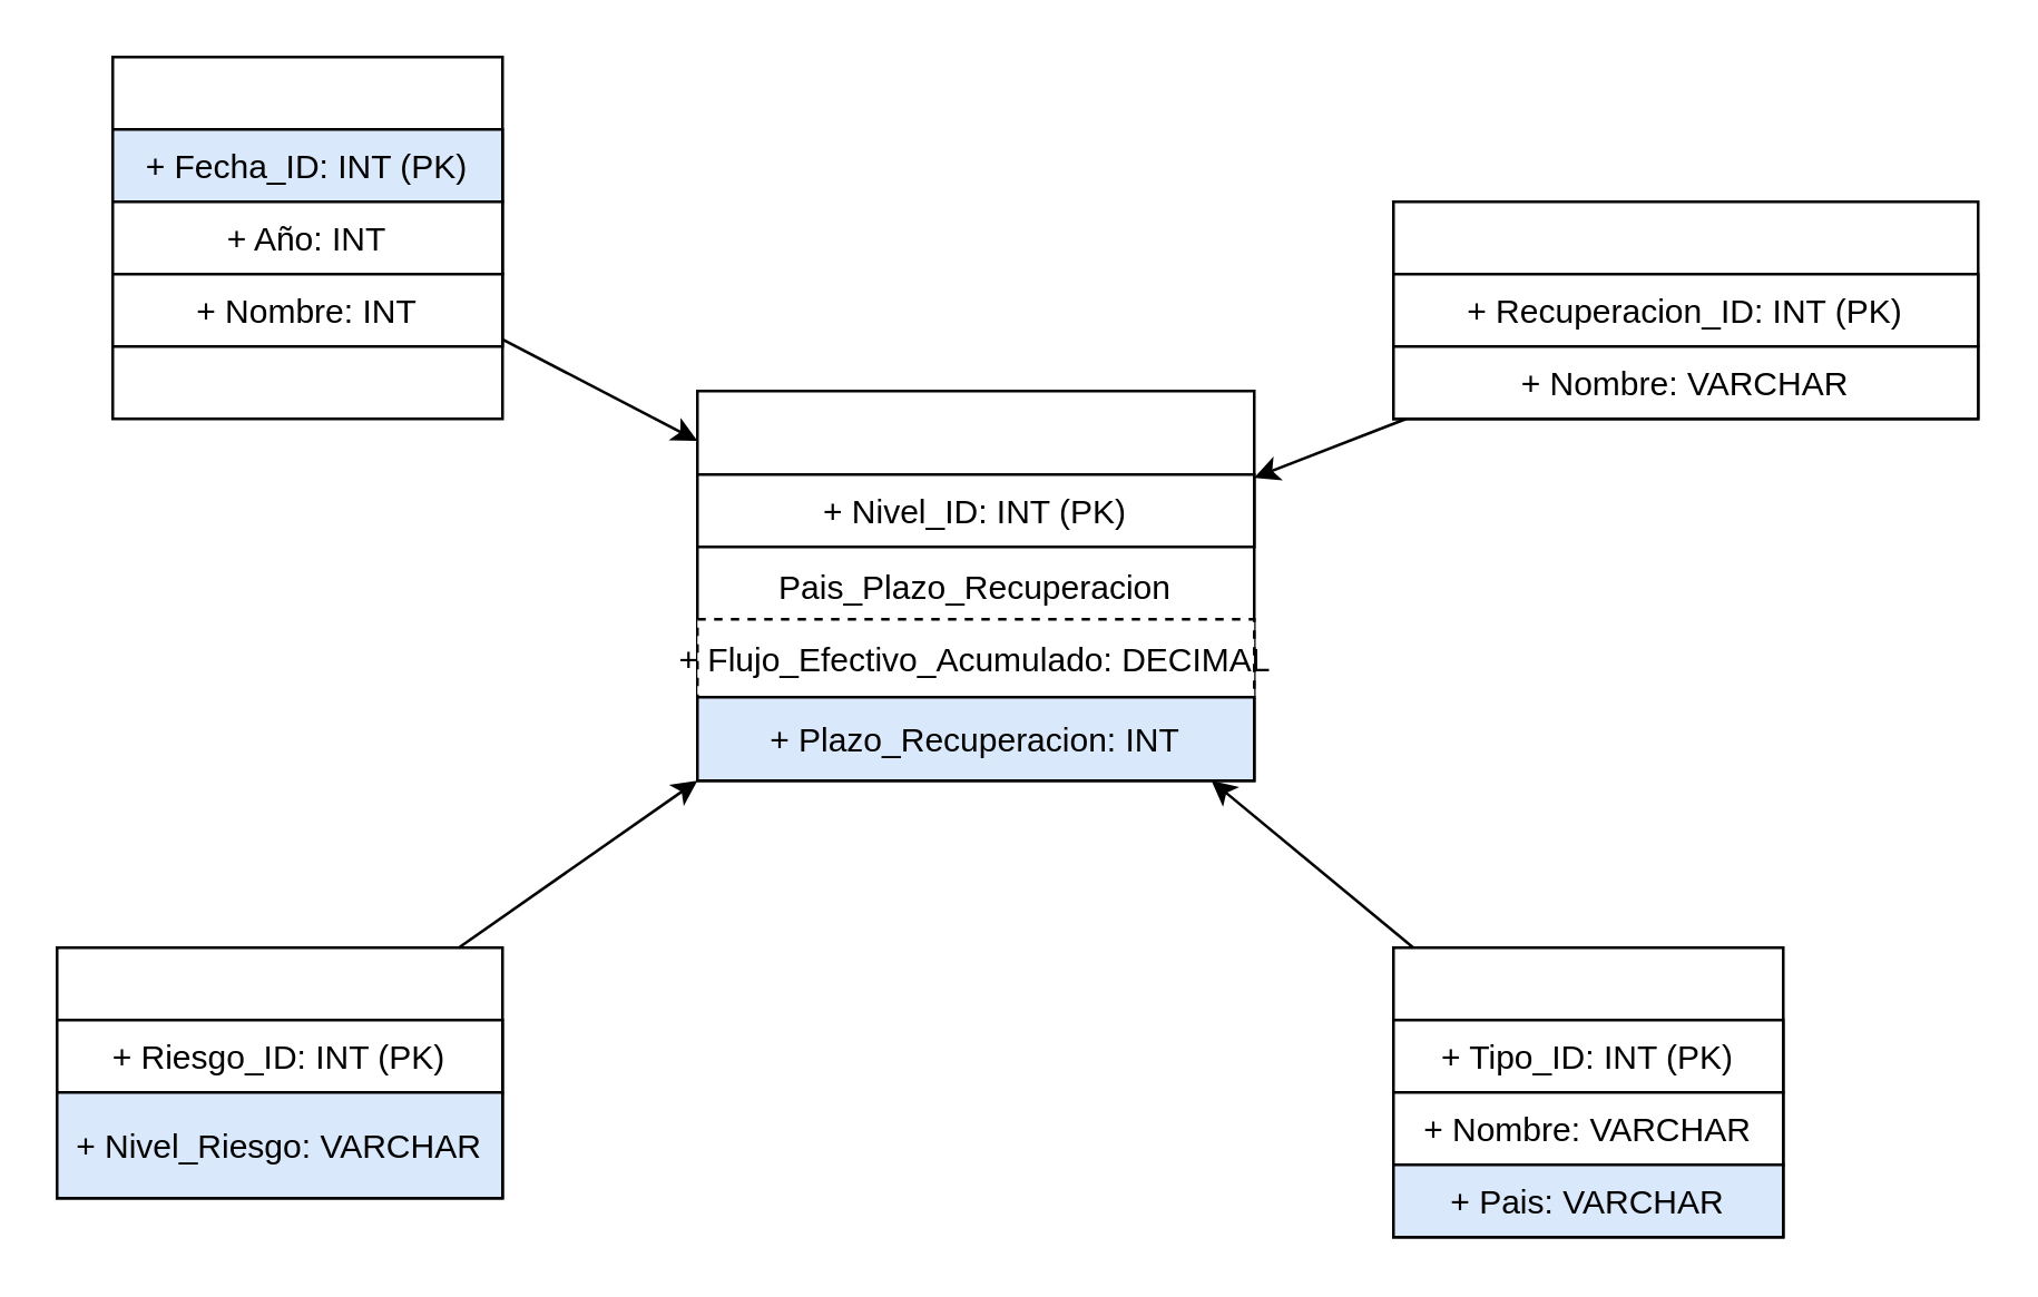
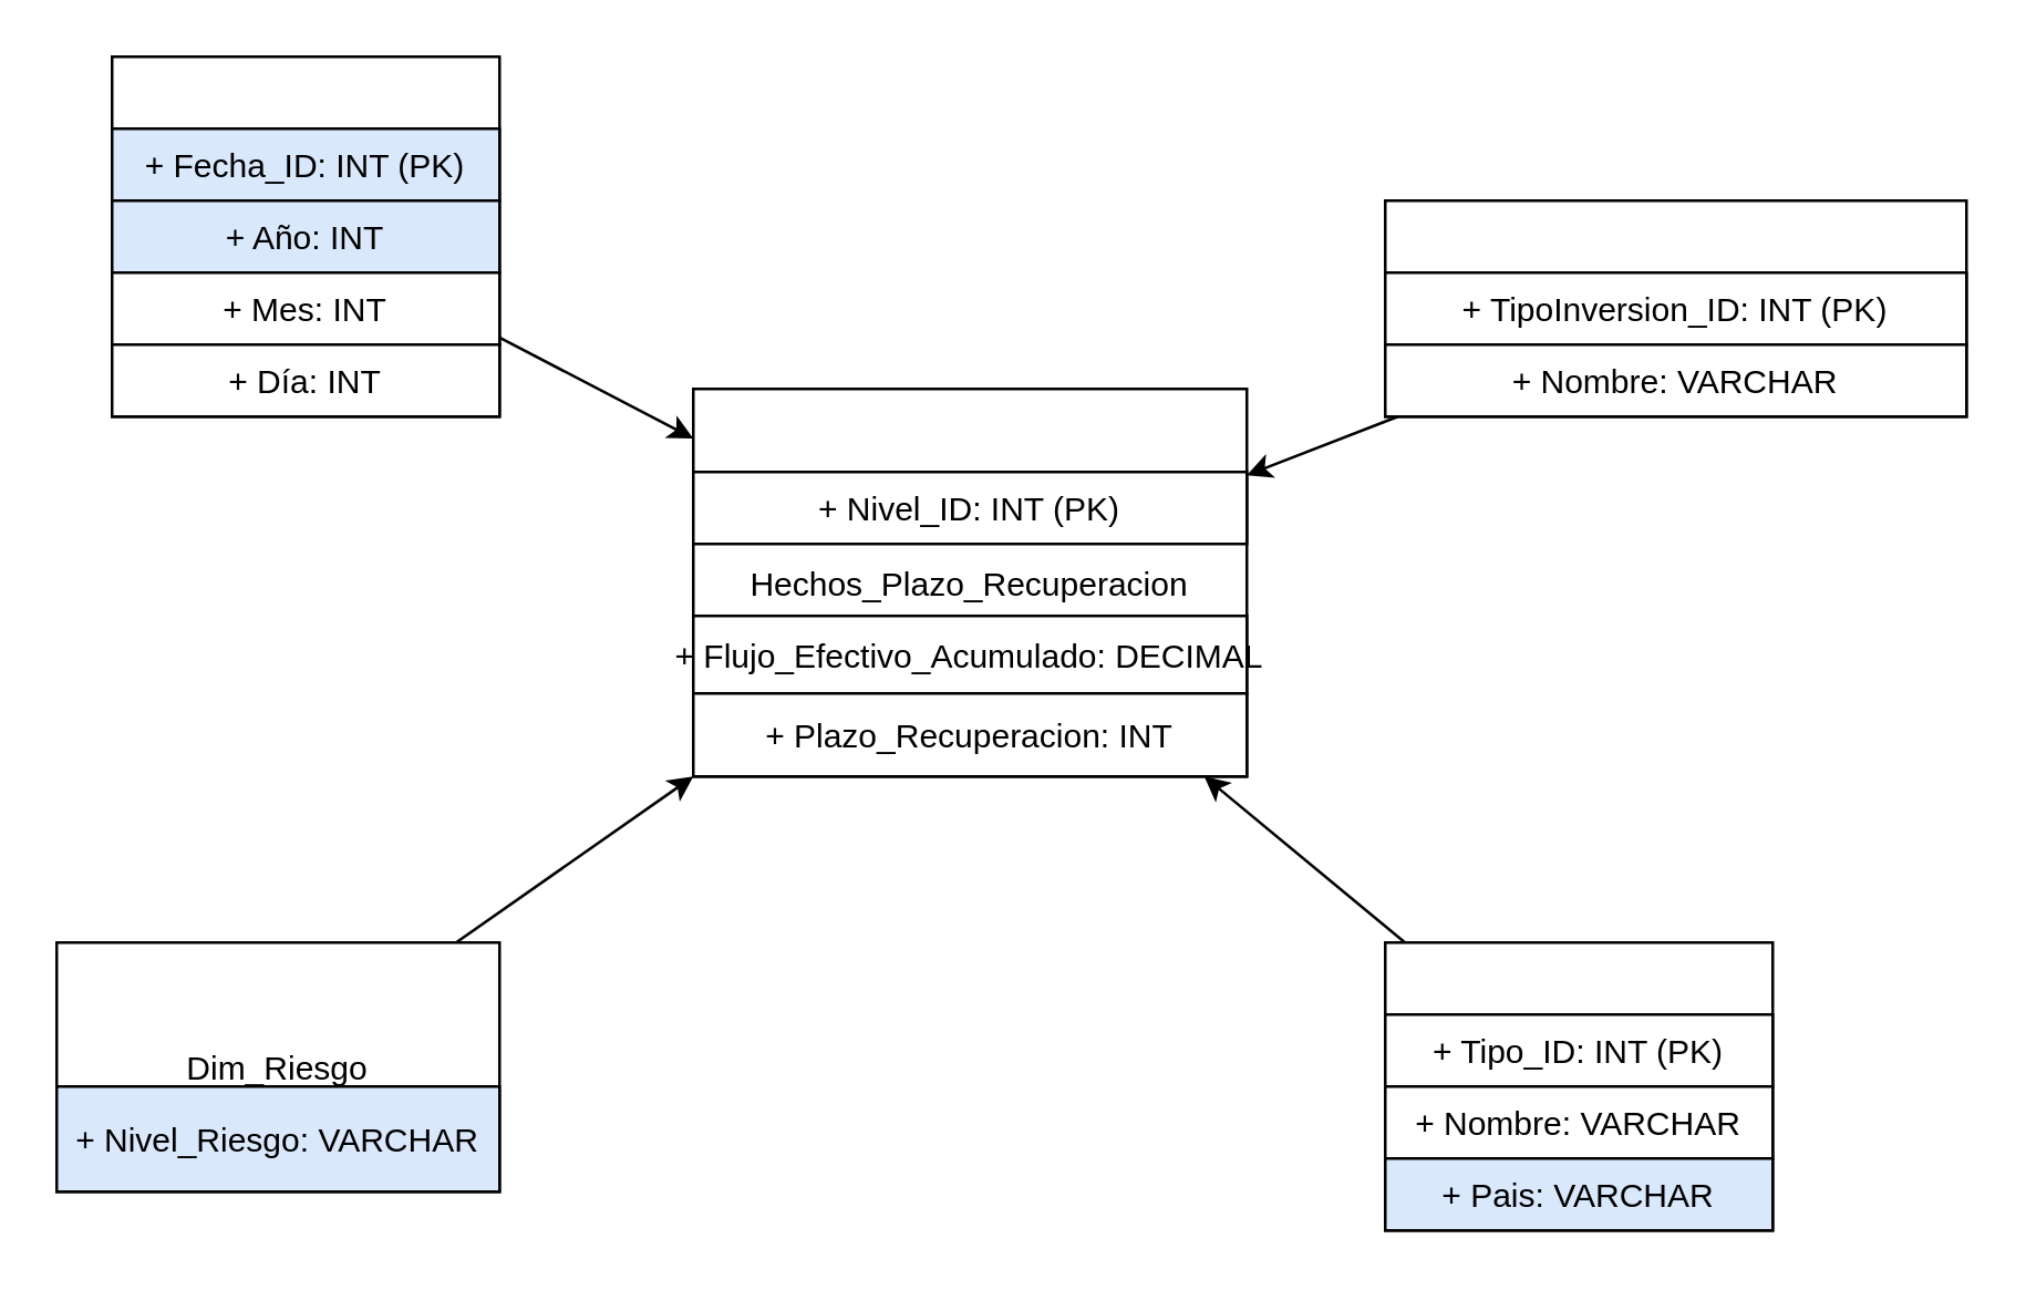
- <mxCell id="8" value="+ Año: INT" vertex="1" parent="6"><mxGeometry y="52" width="140" height="26" as="geometry" /></mxCell>
+ <mxCell id="8" value="+ Año: INT" vertex="1" parent="6" style="fillColor=#dae8fc;"><mxGeometry y="52" width="140" height="26" as="geometry" /></mxCell>
- <mxCell id="9" value="+ Nombre: INT" vertex="1" parent="6"><mxGeometry y="78" width="140" height="26" as="geometry" /></mxCell>
+ <mxCell id="9" value="+ Mes: INT" vertex="1" parent="6"><mxGeometry y="78" width="140" height="26" as="geometry" /></mxCell>
- <mxCell id="12" value="+ Recuperacion_ID: INT (PK)" vertex="1" parent="11"><mxGeometry y="26" width="210" height="26" as="geometry" /></mxCell>
+ <mxCell id="12" value="+ TipoInversion_ID: INT (PK)" vertex="1" parent="11"><mxGeometry y="26" width="210" height="26" as="geometry" /></mxCell>
+ <mxCell id="10" value="+ Día: INT" vertex="1" parent="6"><mxGeometry y="104" width="140" height="26" as="geometry" /></mxCell>
- <mxCell id="2" value="Pais_Plazo_Recuperacion" vertex="1" parent="1"><mxGeometry x="250" y="140" width="200" height="140" as="geometry" /></mxCell>
+ <mxCell id="2" value="Hechos_Plazo_Recuperacion" vertex="1" parent="1"><mxGeometry x="250" y="140" width="200" height="140" as="geometry" /></mxCell>
- <mxCell id="4" value="+ Flujo_Efectivo_Acumulado: DECIMAL" vertex="1" parent="2" style="dashed=1;"><mxGeometry y="82" width="200" height="28" as="geometry" /></mxCell>
+ <mxCell id="4" value="+ Flujo_Efectivo_Acumulado: DECIMAL" vertex="1" parent="2"><mxGeometry y="82" width="200" height="28" as="geometry" /></mxCell>
- <mxCell id="5" value="+ Plazo_Recuperacion: INT" vertex="1" parent="2" style="fillColor=#dae8fc;"><mxGeometry y="110" width="200" height="30" as="geometry" /></mxCell>
+ <mxCell id="5" value="+ Plazo_Recuperacion: INT" vertex="1" parent="2"><mxGeometry y="110" width="200" height="30" as="geometry" /></mxCell>
- <mxCell id="15" value="+ Riesgo_ID: INT (PK)" vertex="1" parent="14"><mxGeometry y="26" width="160" height="26" as="geometry" /></mxCell>
